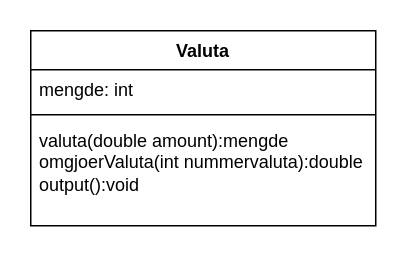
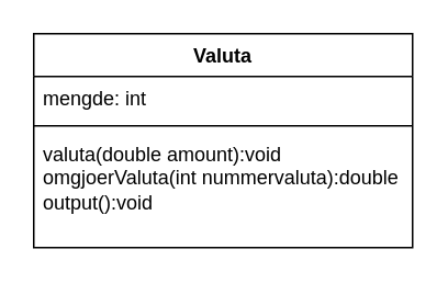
- <mxCell id="5" value="valuta(double amount):mengde&lt;br&gt;omgjoerValuta(int nummervaluta):double&lt;br&gt;output():void&lt;br&gt;" style="text;strokeColor=none;fillColor=none;align=left;verticalAlign=top;spacingLeft=4;spacingRight=4;overflow=hidden;rotatable=0;points=[[0,0.5],[1,0.5]];portConstraint=eastwest;whiteSpace=wrap;html=1;" vertex="1" parent="2"><mxGeometry y="60" width="230" height="70" as="geometry" /></mxCell>
+ <mxCell id="5" value="valuta(double amount):void&lt;br&gt;omgjoerValuta(int nummervaluta):double&lt;br&gt;output():void&lt;br&gt;" style="text;strokeColor=none;fillColor=none;align=left;verticalAlign=top;spacingLeft=4;spacingRight=4;overflow=hidden;rotatable=0;points=[[0,0.5],[1,0.5]];portConstraint=eastwest;whiteSpace=wrap;html=1;" vertex="1" parent="2"><mxGeometry y="60" width="230" height="70" as="geometry" /></mxCell>
